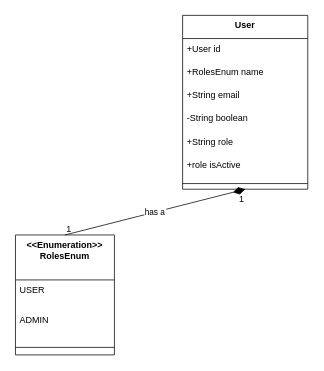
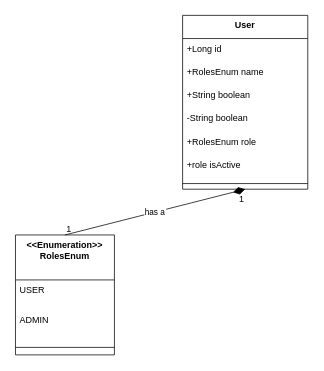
- <mxCell id="3" value="+User id" style="text;strokeColor=none;fillColor=none;align=left;verticalAlign=top;spacingLeft=4;spacingRight=4;overflow=hidden;rotatable=0;points=[[0,0.5],[1,0.5]];portConstraint=eastwest;" vertex="1" parent="2"><mxGeometry y="30.933" width="167" height="31" as="geometry" /></mxCell>
+ <mxCell id="3" value="+Long id" style="text;strokeColor=none;fillColor=none;align=left;verticalAlign=top;spacingLeft=4;spacingRight=4;overflow=hidden;rotatable=0;points=[[0,0.5],[1,0.5]];portConstraint=eastwest;" vertex="1" parent="2"><mxGeometry y="30.933" width="167" height="31" as="geometry" /></mxCell>
- <mxCell id="5" value="+String email" style="text;strokeColor=none;fillColor=none;align=left;verticalAlign=top;spacingLeft=4;spacingRight=4;overflow=hidden;rotatable=0;points=[[0,0.5],[1,0.5]];portConstraint=eastwest;" vertex="1" parent="2"><mxGeometry y="92.933" width="167" height="31" as="geometry" /></mxCell>
+ <mxCell id="5" value="+String boolean" style="text;strokeColor=none;fillColor=none;align=left;verticalAlign=top;spacingLeft=4;spacingRight=4;overflow=hidden;rotatable=0;points=[[0,0.5],[1,0.5]];portConstraint=eastwest;" vertex="1" parent="2"><mxGeometry y="92.933" width="167" height="31" as="geometry" /></mxCell>
- <mxCell id="7" value="+String role" style="text;strokeColor=none;fillColor=none;align=left;verticalAlign=top;spacingLeft=4;spacingRight=4;overflow=hidden;rotatable=0;points=[[0,0.5],[1,0.5]];portConstraint=eastwest;" vertex="1" parent="2"><mxGeometry y="154.933" width="167" height="31" as="geometry" /></mxCell>
+ <mxCell id="7" value="+RolesEnum role" style="text;strokeColor=none;fillColor=none;align=left;verticalAlign=top;spacingLeft=4;spacingRight=4;overflow=hidden;rotatable=0;points=[[0,0.5],[1,0.5]];portConstraint=eastwest;" vertex="1" parent="2"><mxGeometry y="154.933" width="167" height="31" as="geometry" /></mxCell>
